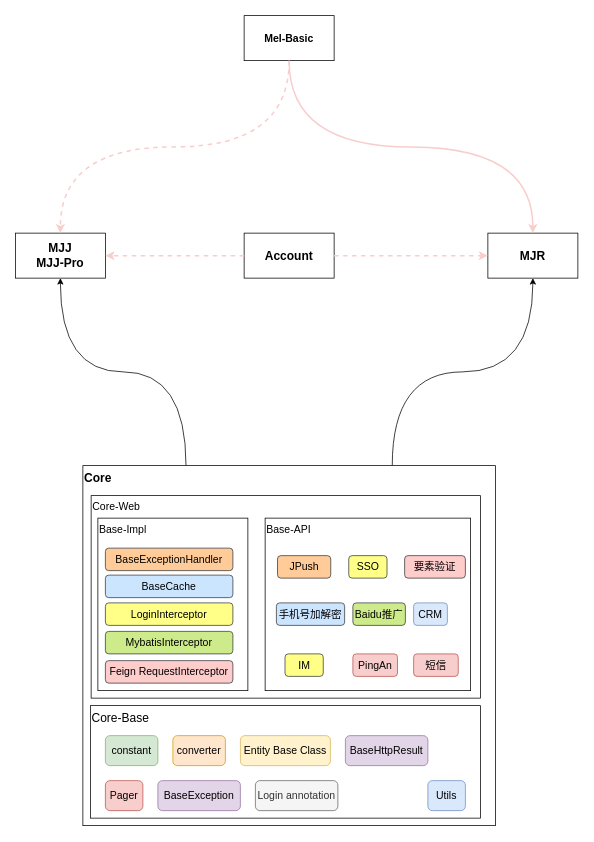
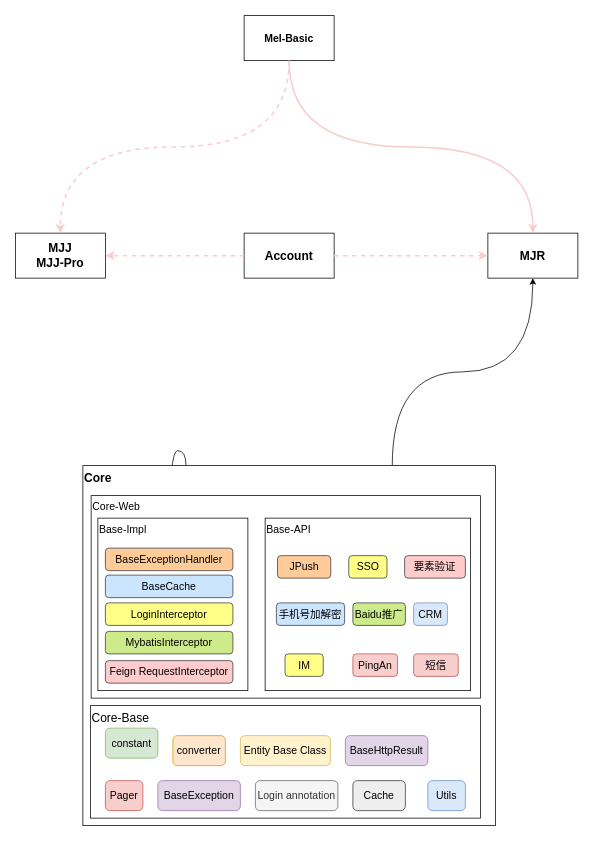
- <mxCell id="2" value="" style="edgeStyle=orthogonalEdgeStyle;rounded=0;orthogonalLoop=1;jettySize=auto;html=1;fontSize=14;curved=1;exitX=0.25;exitY=0;exitDx=0;exitDy=0;" edge="1" parent="1" source="4" target="32"><mxGeometry relative="1" as="geometry" /></mxCell>
+ <mxCell id="2" value="" style="edgeStyle=orthogonalEdgeStyle;rounded=0;orthogonalLoop=1;jettySize=auto;html=1;fontSize=14;curved=1;exitX=0.25;exitY=0;exitDx=0;exitDy=0;" edge="1" parent="1" source="4" target="15"><mxGeometry relative="1" as="geometry" /></mxCell>
- <mxCell id="6" value="constant" style="rounded=1;whiteSpace=wrap;fontSize=14;align=center;fillColor=#d5e8d4;strokeColor=#82b366;" vertex="1" parent="1"><mxGeometry x="140" y="980" width="70" height="40" as="geometry" /></mxCell>
+ <mxCell id="6" value="constant" style="rounded=1;whiteSpace=wrap;fontSize=14;align=center;fillColor=#d5e8d4;strokeColor=#82b366;" vertex="1" parent="1"><mxGeometry x="140" y="970" width="70" height="40" as="geometry" /></mxCell>
+ <mxCell id="13" value="Cache" style="rounded=1;whiteSpace=wrap;fontSize=14;align=center;fillColor=#eeeeee;strokeColor=#36393d;" vertex="1" parent="1"><mxGeometry x="470" y="1040" width="70" height="40" as="geometry" /></mxCell>
